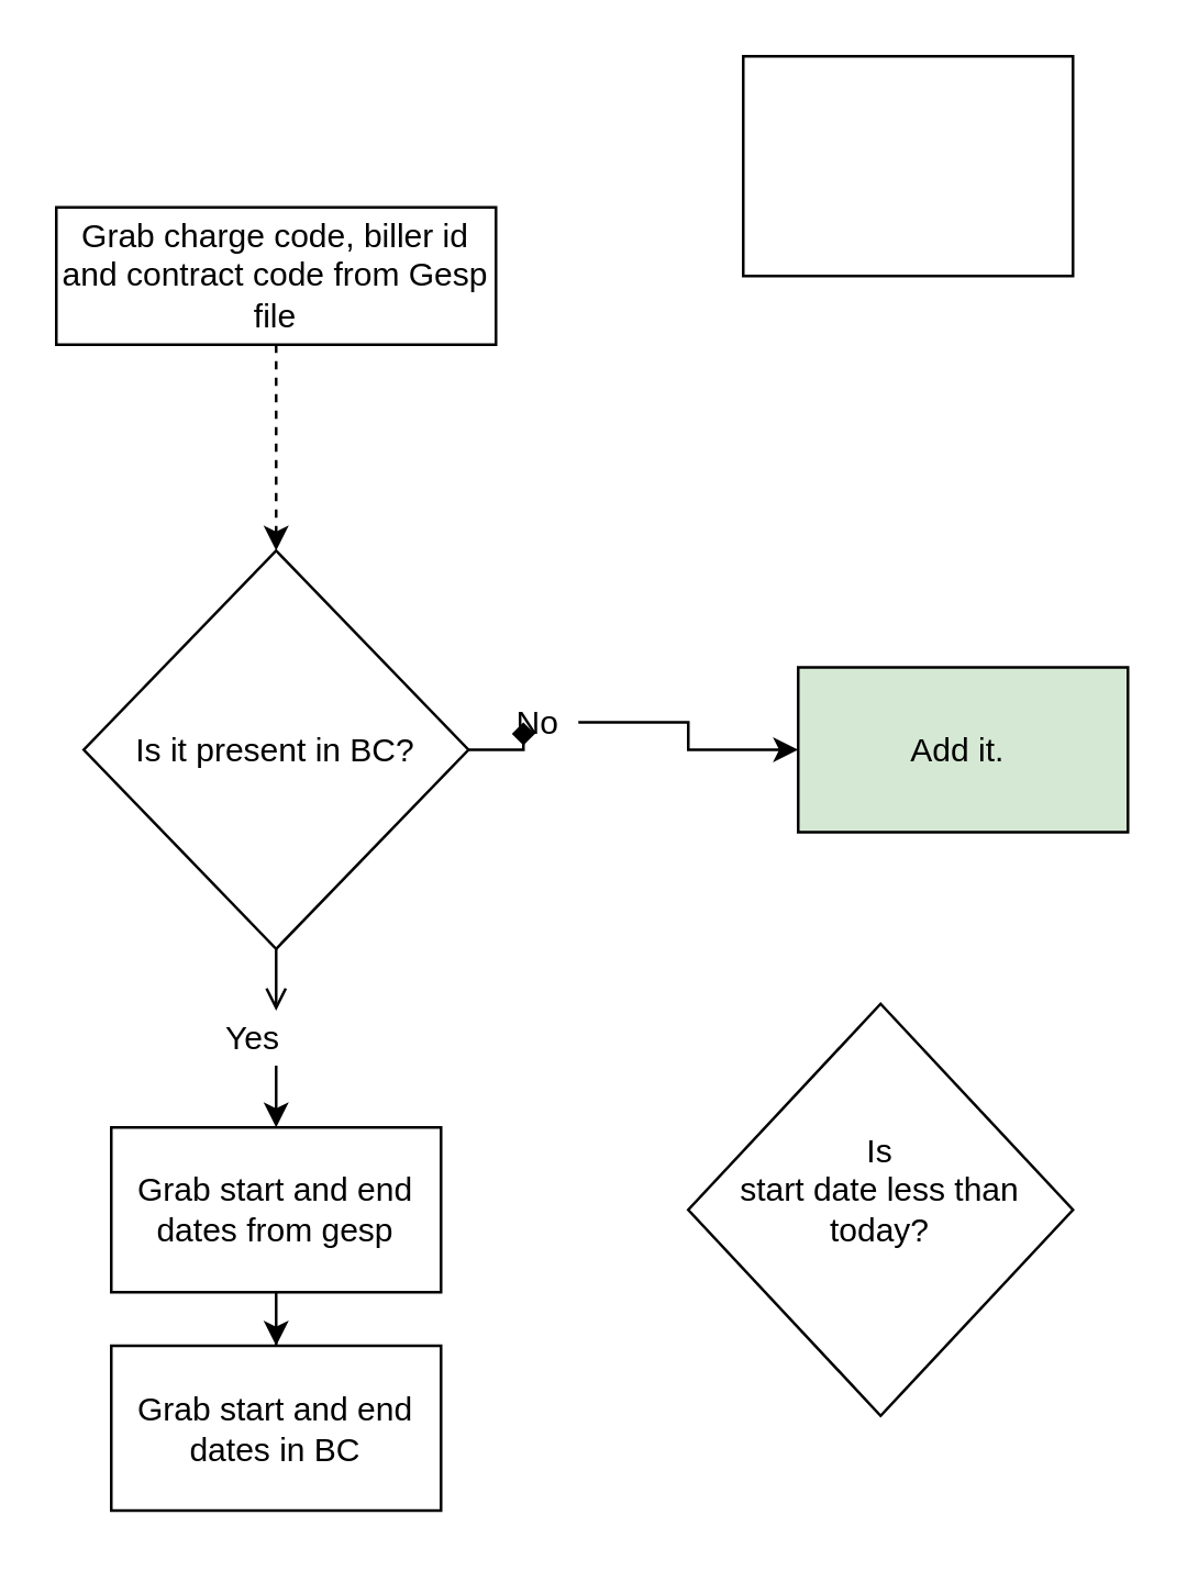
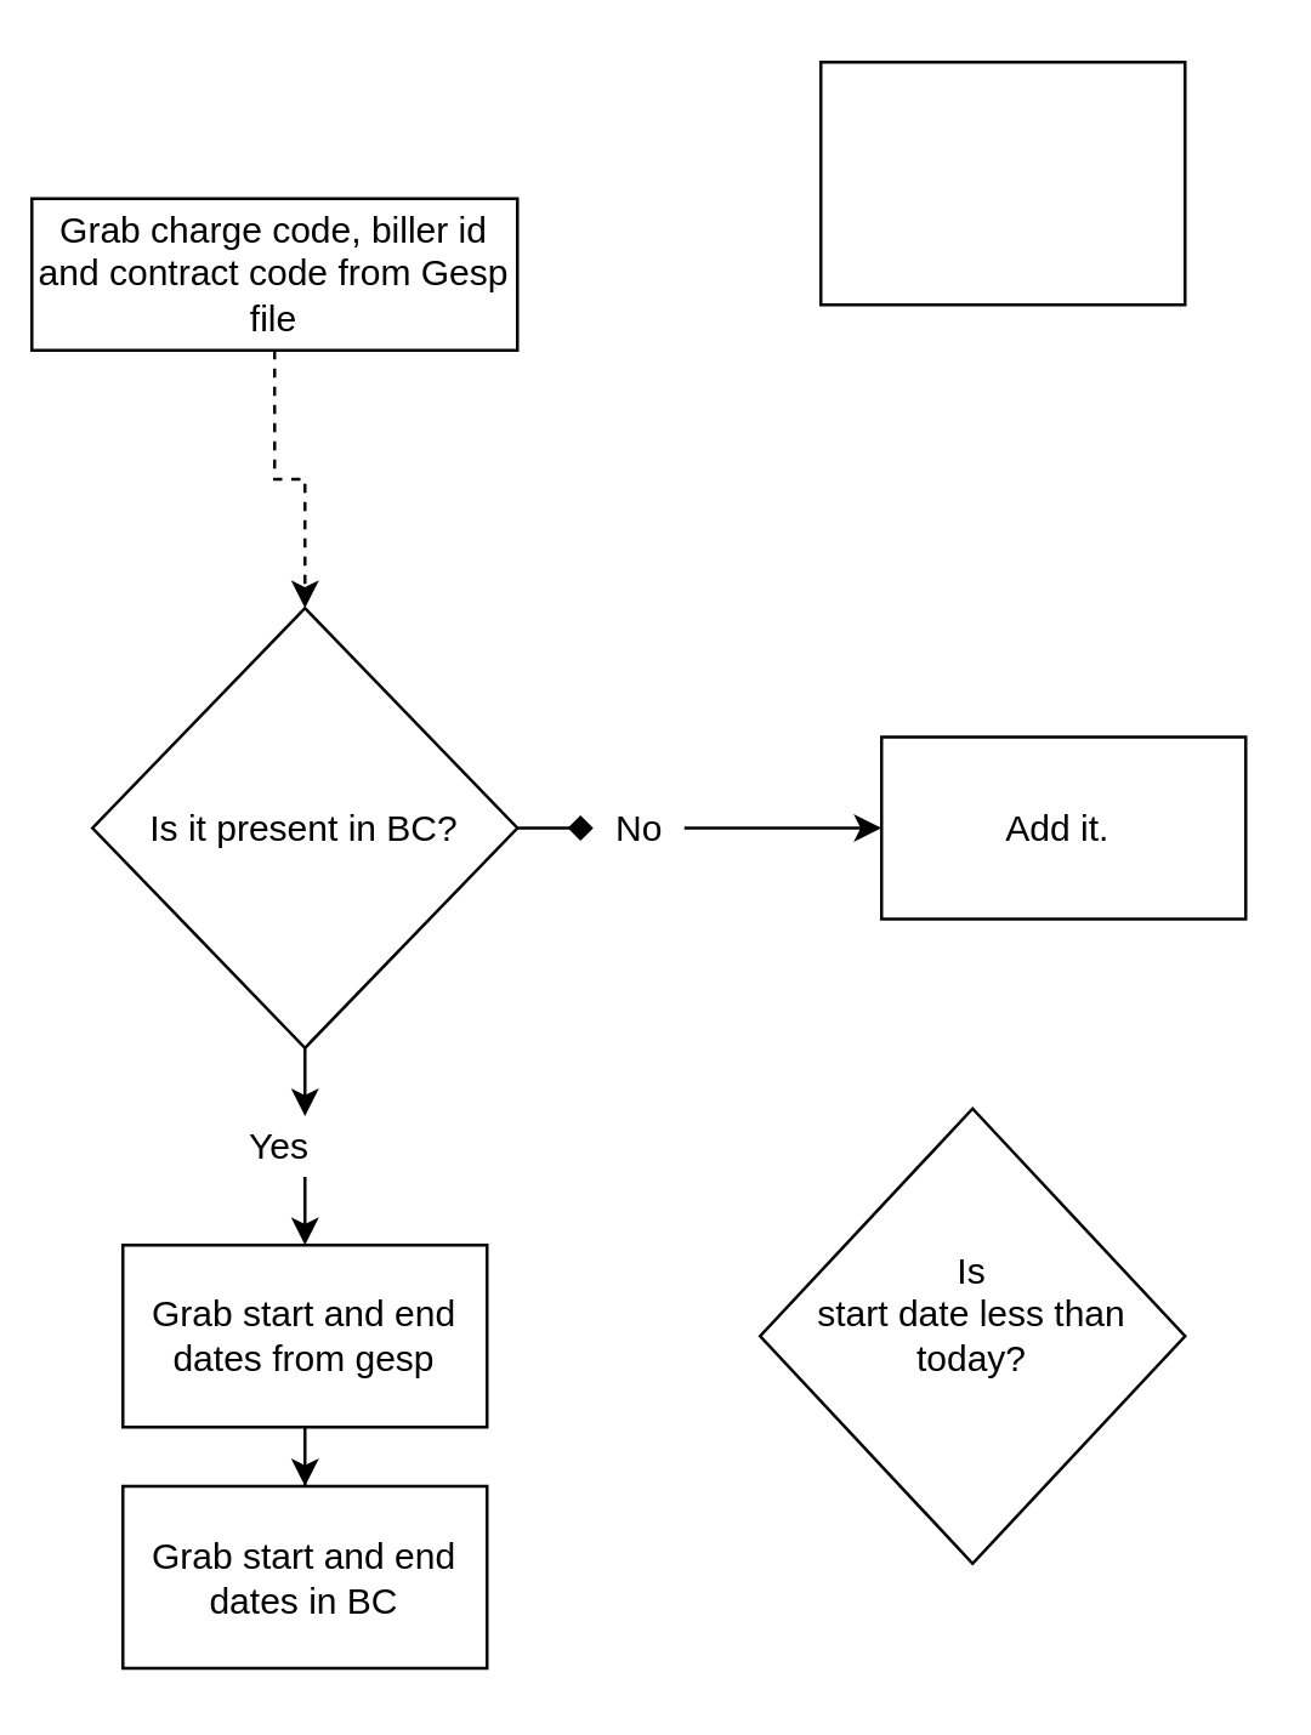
- <mxCell id="3" value="Grab charge code, biller id and contract code from Gesp file" style="whiteSpace=wrap;html=1;" vertex="1" parent="1"><mxGeometry x="20" y="75" width="160" height="50" as="geometry" /></mxCell>
+ <mxCell id="3" value="Grab charge code, biller id and contract code from Gesp file" style="whiteSpace=wrap;html=1;" vertex="1" parent="1"><mxGeometry x="10" y="65" width="160" height="50" as="geometry" /></mxCell>
- <mxCell id="9" value="No" style="text;html=1;resizable=0;autosize=1;align=center;verticalAlign=middle;points=[];fillColor=none;strokeColor=none;rounded=0;" vertex="1" parent="1"><mxGeometry x="180" y="252.5" width="30" height="20" as="geometry" /></mxCell>
+ <mxCell id="9" value="No" style="text;html=1;resizable=0;autosize=1;align=center;verticalAlign=middle;points=[];fillColor=none;strokeColor=none;rounded=0;" vertex="1" parent="1"><mxGeometry x="195" y="262.5" width="30" height="20" as="geometry" /></mxCell>
- <mxCell id="5" value="Add it.&amp;nbsp;" style="whiteSpace=wrap;html=1;fillColor=#d5e8d4;" vertex="1" parent="1"><mxGeometry x="290" y="242.5" width="120" height="60" as="geometry" /></mxCell>
+ <mxCell id="5" value="Add it.&amp;nbsp;" style="whiteSpace=wrap;html=1;" vertex="1" parent="1"><mxGeometry x="290" y="242.5" width="120" height="60" as="geometry" /></mxCell>
- <mxCell id="15" value="" style="edgeStyle=orthogonalEdgeStyle;rounded=0;orthogonalLoop=1;jettySize=auto;html=1;endArrow=open;" edge="1" parent="1" source="12" target="14"><mxGeometry relative="1" as="geometry"><mxPoint x="100" y="345" as="sourcePoint" /><mxPoint x="100" y="410" as="targetPoint" /></mxGeometry></mxCell>
+ <mxCell id="15" value="" style="edgeStyle=orthogonalEdgeStyle;rounded=0;orthogonalLoop=1;jettySize=auto;html=1;" edge="1" parent="1" source="12" target="14"><mxGeometry relative="1" as="geometry"><mxPoint x="100" y="345" as="sourcePoint" /><mxPoint x="100" y="410" as="targetPoint" /></mxGeometry></mxCell>
